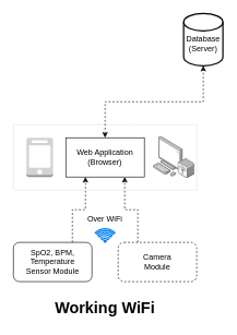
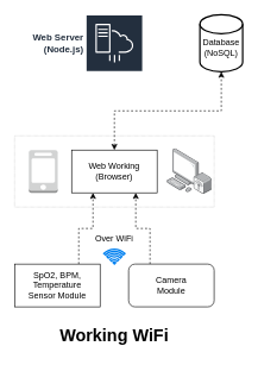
+ <mxCell id="10" value="&lt;font style=&quot;font-size: 13px&quot;&gt;Web Server&lt;br&gt;(Node.js)&lt;/font&gt;" style="sketch=0;outlineConnect=0;fontColor=#232F3E;gradientColor=none;strokeColor=#ffffff;fillColor=#232F3E;dashed=0;verticalLabelPosition=middle;verticalAlign=middle;align=right;html=1;whiteSpace=wrap;fontSize=10;fontStyle=1;spacing=3;shape=mxgraph.aws4.productIcon;prIcon=mxgraph.aws4.server_migration_service;labelBackgroundColor=none;labelBorderColor=none;labelPosition=left;" vertex="1" parent="1"><mxGeometry x="120" y="20" width="80" height="80" as="geometry" /></mxCell>
- <mxCell id="9" value="&lt;br&gt;Database&lt;br&gt;(Server)" style="strokeWidth=2;html=1;shape=mxgraph.flowchart.database;whiteSpace=wrap;" vertex="1" parent="1"><mxGeometry x="280" y="20" width="60" height="80" as="geometry" /></mxCell>
+ <mxCell id="9" value="&lt;br&gt;Database&lt;br&gt;(NoSQL)" style="strokeWidth=2;html=1;shape=mxgraph.flowchart.database;whiteSpace=wrap;" vertex="1" parent="1"><mxGeometry x="280" y="20" width="60" height="80" as="geometry" /></mxCell>
- <mxCell id="8" value="Web Application&lt;br&gt;(Browser)" style="rounded=0;whiteSpace=wrap;html=1;" vertex="1" parent="1"><mxGeometry x="100" y="210" width="120" height="60" as="geometry" /></mxCell>
+ <mxCell id="8" value="Web Working&lt;br&gt;(Browser)" style="rounded=0;whiteSpace=wrap;html=1;" vertex="1" parent="1"><mxGeometry x="100" y="210" width="120" height="60" as="geometry" /></mxCell>
- <mxCell id="4" value="SpO2, BPM, Temperature&lt;br&gt;Sensor Module" style="rounded=1;whiteSpace=wrap;html=1;" vertex="1" parent="1"><mxGeometry x="20" y="370" width="120" height="60" as="geometry" /></mxCell>
+ <mxCell id="4" value="SpO2, BPM, Temperature&lt;br&gt;Sensor Module" style="whiteSpace=wrap;html=1;rounded=0;" vertex="1" parent="1"><mxGeometry x="20" y="370" width="120" height="60" as="geometry" /></mxCell>
- <mxCell id="6" value="Camera&lt;br&gt;Module" style="rounded=1;whiteSpace=wrap;html=1;dashed=1;" vertex="1" parent="1"><mxGeometry x="180" y="370" width="120" height="60" as="geometry" /></mxCell>
+ <mxCell id="6" value="Camera&lt;br&gt;Module" style="rounded=1;whiteSpace=wrap;html=1;" vertex="1" parent="1"><mxGeometry x="180" y="370" width="120" height="60" as="geometry" /></mxCell>
